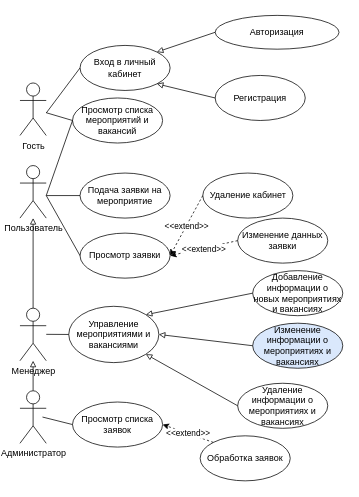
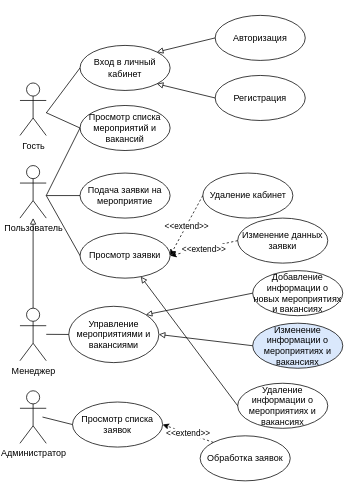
- <mxCell id="10" value="Авторизация" style="ellipse;whiteSpace=wrap;html=1;" parent="1" vertex="1"><mxGeometry x="280" y="20" width="165" height="45" as="geometry" /></mxCell>
+ <mxCell id="10" value="Авторизация" style="ellipse;whiteSpace=wrap;html=1;" parent="1" vertex="1"><mxGeometry x="280" y="20" width="120" height="60" as="geometry" /></mxCell>
- <mxCell id="8" value="Просмотр списка мероприятий и вакансий" style="ellipse;whiteSpace=wrap;html=1;" parent="1" vertex="1"><mxGeometry x="90" y="130" width="120" height="60" as="geometry" /></mxCell>
+ <mxCell id="8" value="Просмотр списка мероприятий и вакансий" style="ellipse;whiteSpace=wrap;html=1;" parent="1" vertex="1"><mxGeometry x="100" y="140" width="120" height="60" as="geometry" /></mxCell>
- <mxCell id="6" value="" style="edgeStyle=orthogonalEdgeStyle;rounded=0;orthogonalLoop=1;jettySize=auto;html=1;endArrow=block;endFill=0;" parent="1" source="7" target="5" edge="1"><mxGeometry relative="1" as="geometry"><Array as="points"><mxPoint x="38" y="500" /><mxPoint x="38" y="500" /></Array></mxGeometry></mxCell>
- <mxCell id="36" value="" style="endArrow=block;html=1;rounded=0;endFill=0;entryX=1;entryY=1;entryDx=0;entryDy=0;exitX=0;exitY=0.5;exitDx=0;exitDy=0;" parent="1" source="20" target="17" edge="1"><mxGeometry width="50" height="50" relative="1" as="geometry"><mxPoint x="323" y="488" as="sourcePoint" /><mxPoint x="213" y="473" as="targetPoint" /></mxGeometry></mxCell>
+ <mxCell id="36" value="" style="endArrow=block;html=1;rounded=0;endFill=0;exitX=0;exitY=0.5;exitDx=0;exitDy=0;" parent="1" source="20" target="24" edge="1"><mxGeometry width="50" height="50" relative="1" as="geometry"><mxPoint x="323" y="488" as="sourcePoint" /><mxPoint x="213" y="473" as="targetPoint" /></mxGeometry></mxCell>
